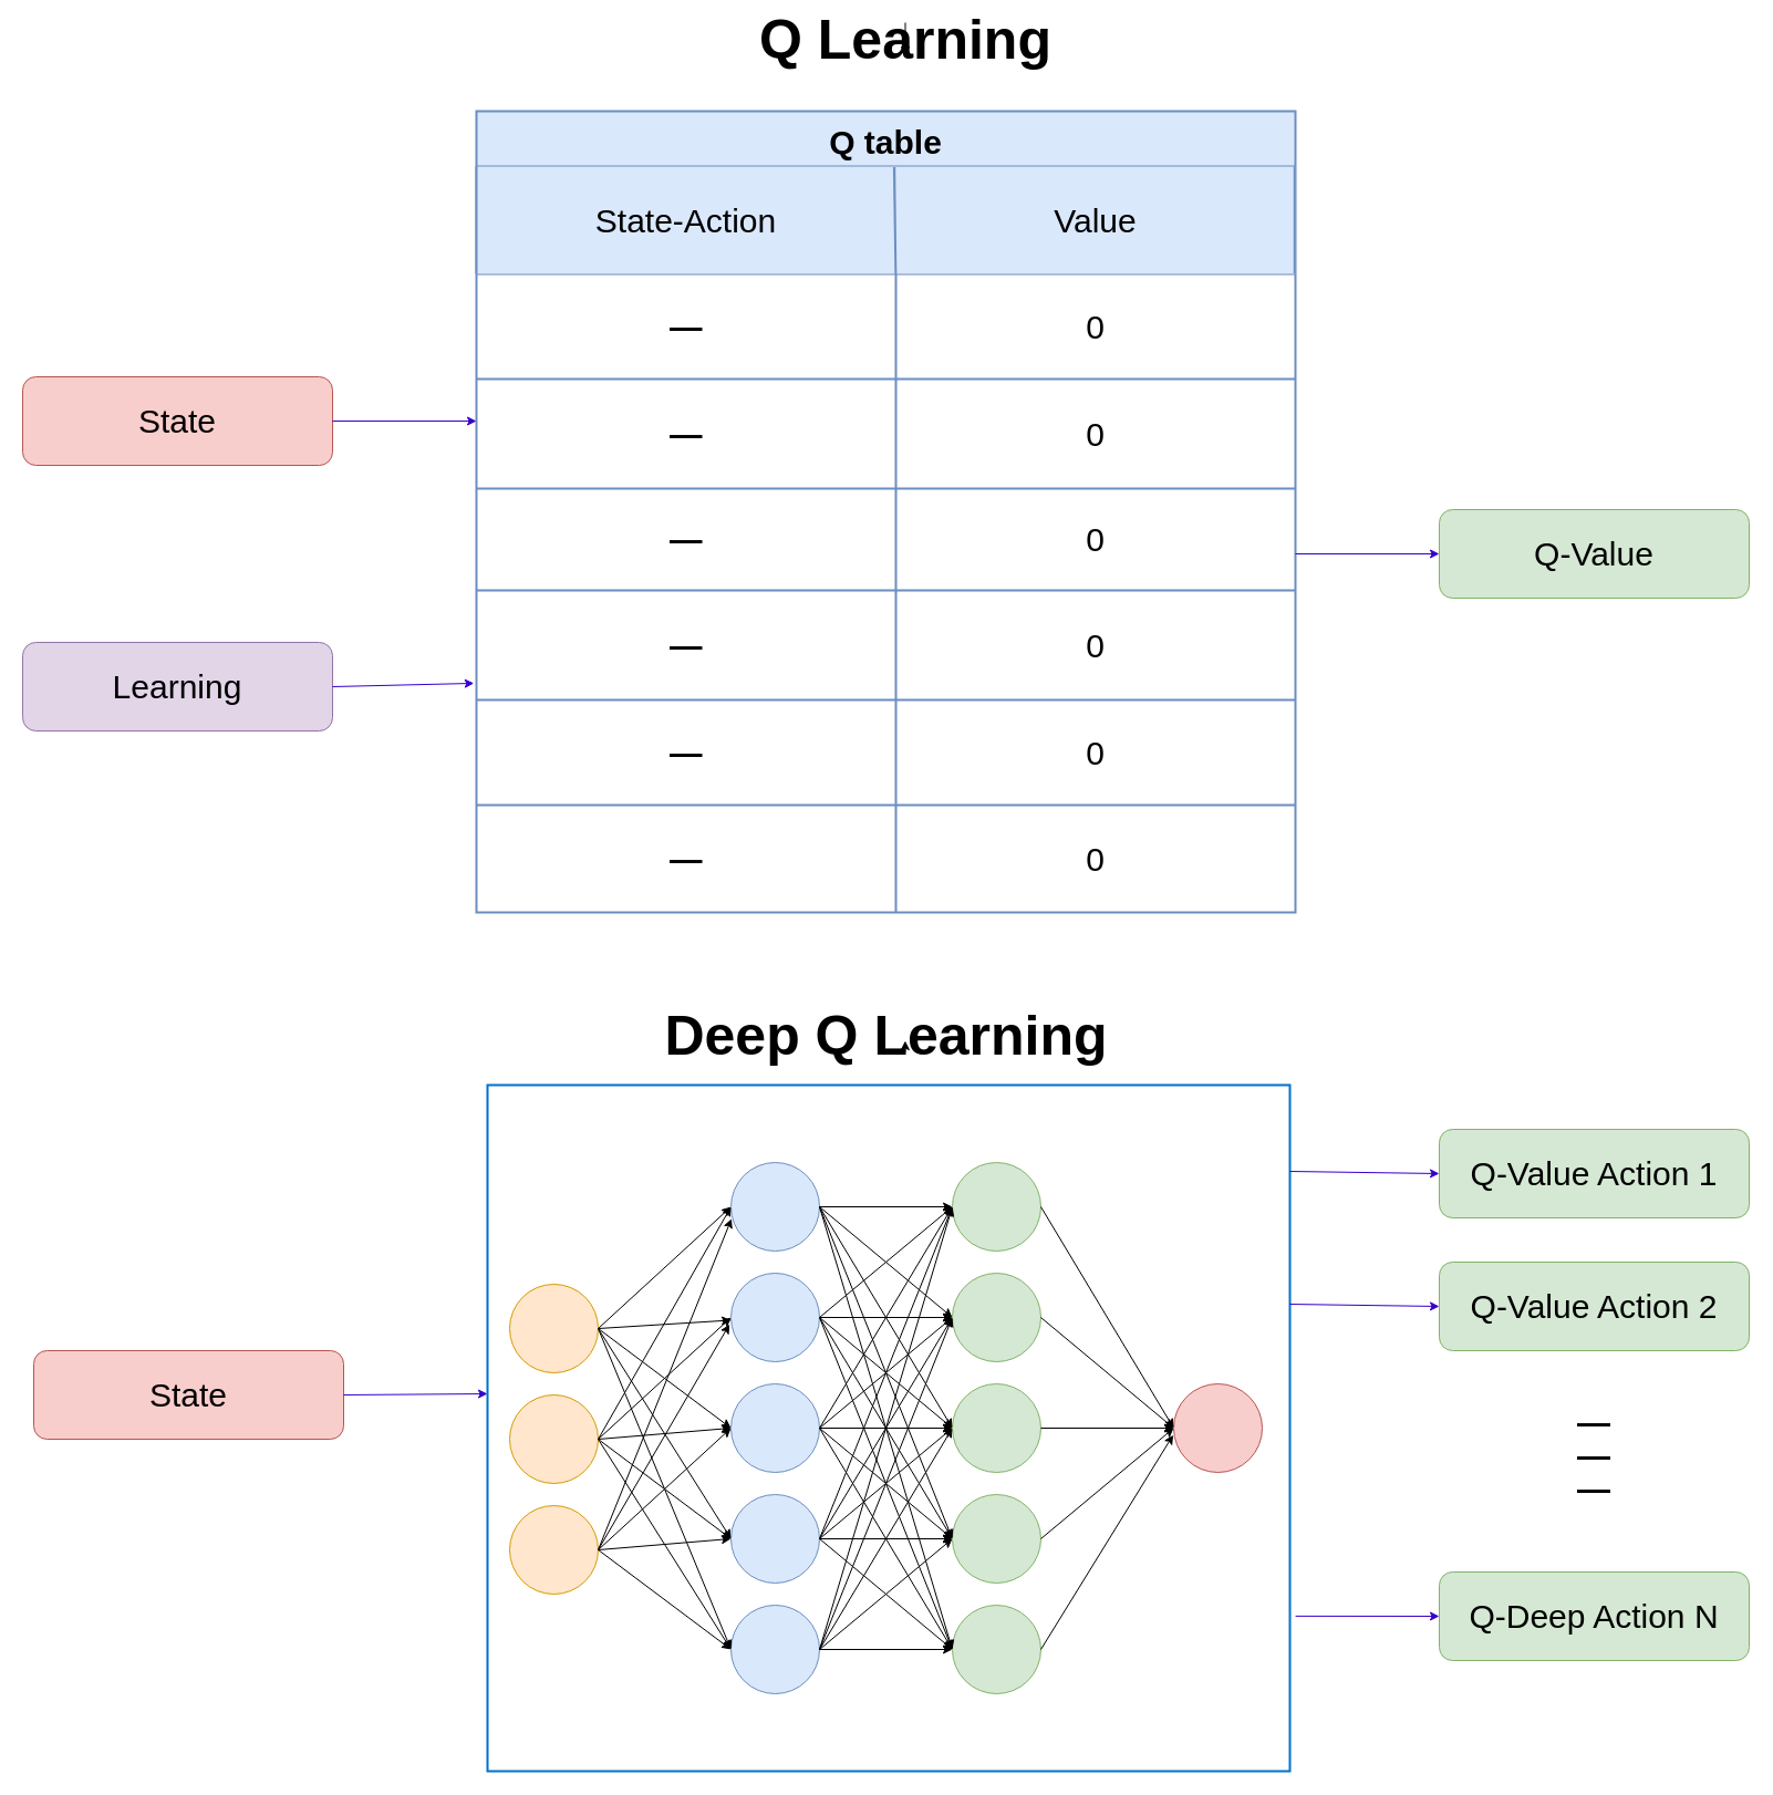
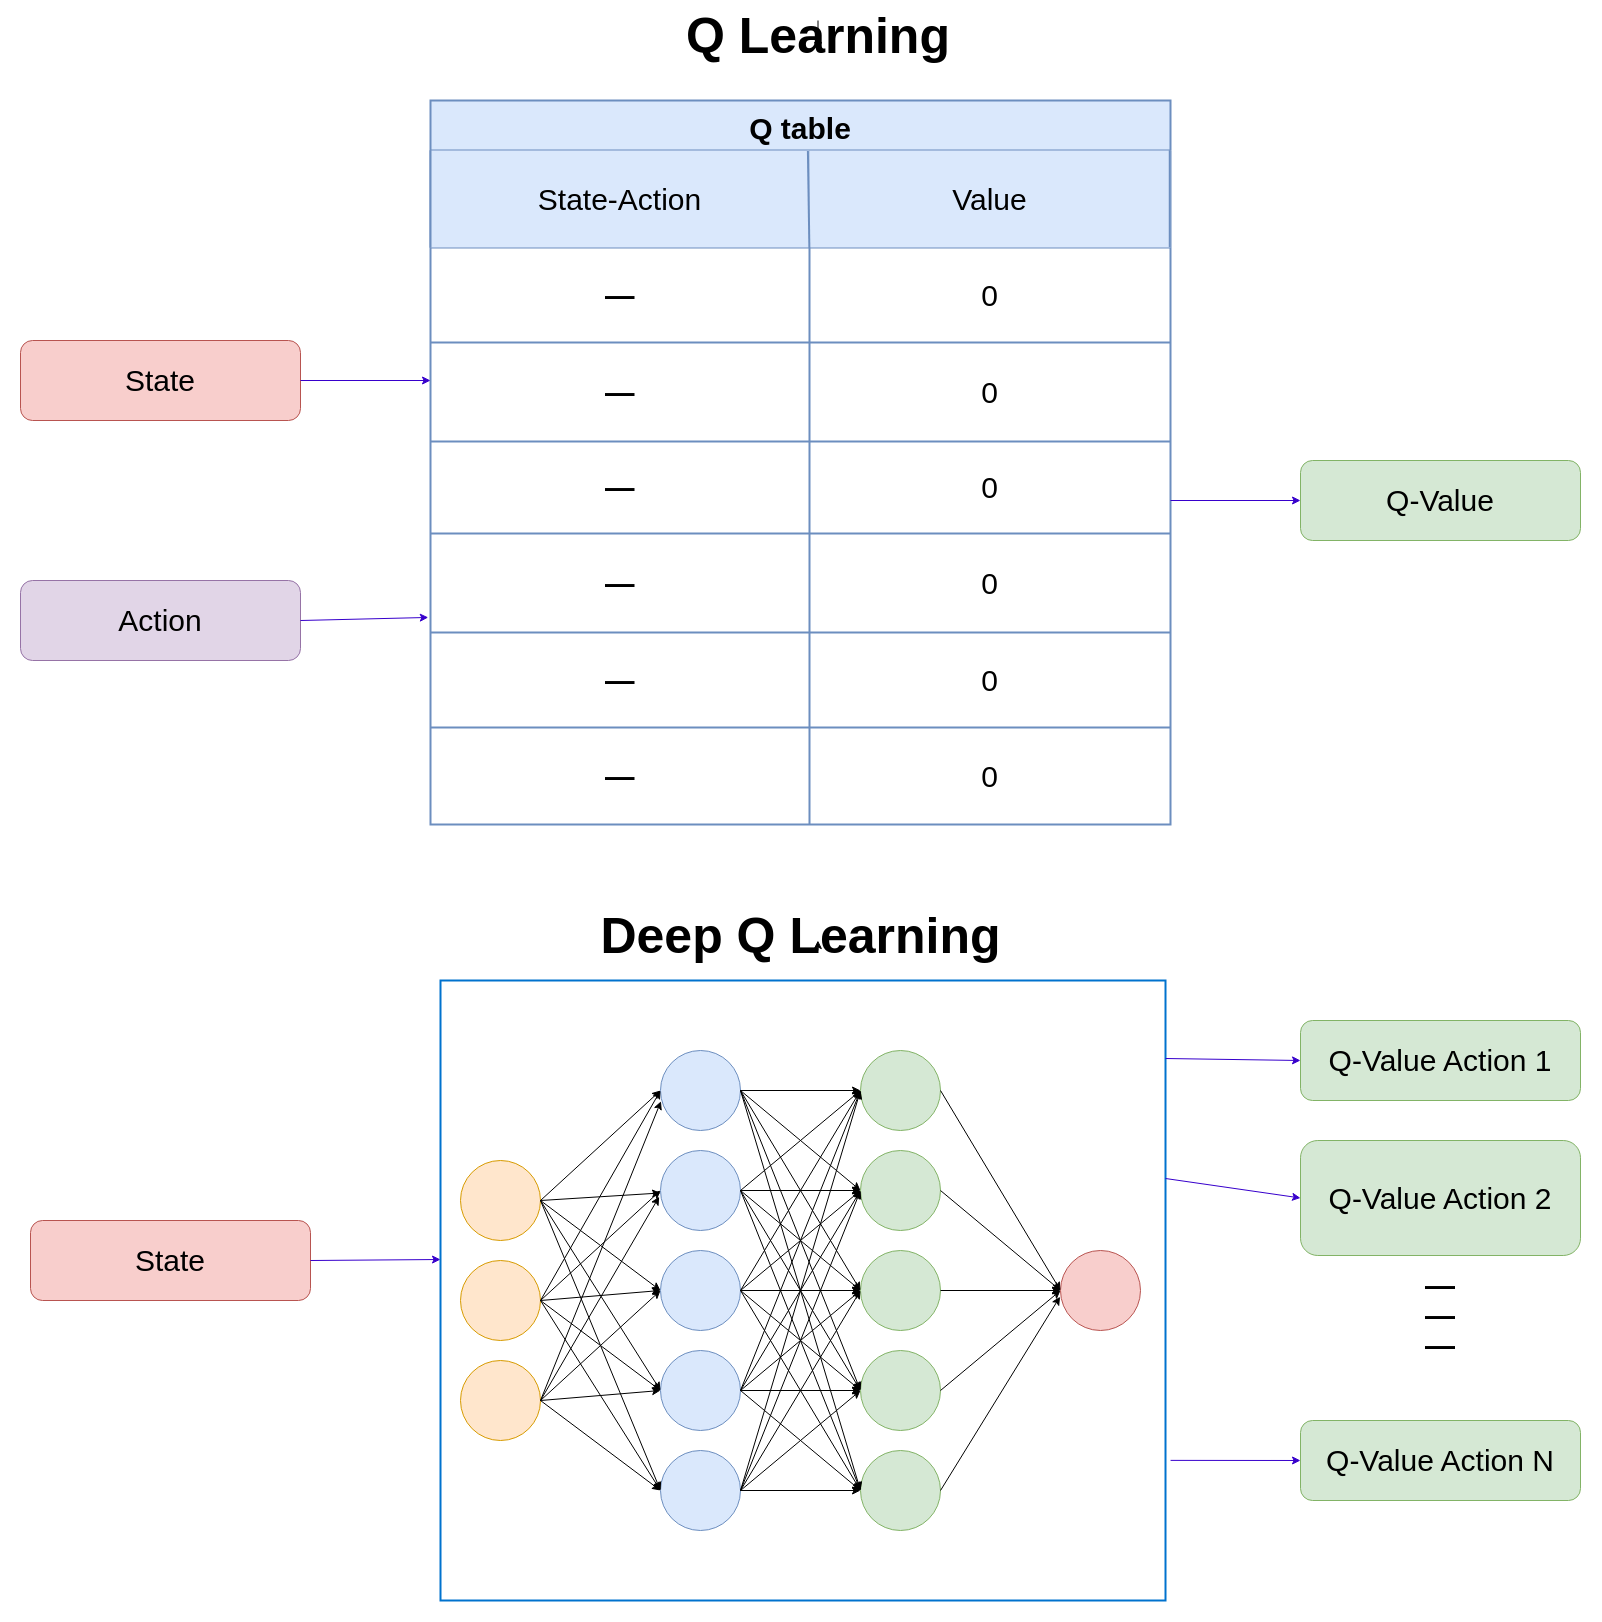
- <mxCell id="27" value="&lt;font style=&quot;font-size: 30px;&quot;&gt;Learning&lt;/font&gt;" style="rounded=1;whiteSpace=wrap;html=1;fillColor=#e1d5e7;strokeColor=#9673a6;" parent="1" vertex="1"><mxGeometry x="20" y="580" width="280" height="80" as="geometry" /></mxCell>
+ <mxCell id="27" value="&lt;font style=&quot;font-size: 30px;&quot;&gt;Action&lt;/font&gt;" style="rounded=1;whiteSpace=wrap;html=1;fillColor=#e1d5e7;strokeColor=#9673a6;" parent="1" vertex="1"><mxGeometry x="20" y="580" width="280" height="80" as="geometry" /></mxCell>
- <mxCell id="103" value="Q-Value Action 2" style="rounded=1;whiteSpace=wrap;html=1;fillColor=#d5e8d4;strokeColor=#82b366;fontSize=30;" parent="1" vertex="1"><mxGeometry x="1300" y="1140" width="280" height="80" as="geometry" /></mxCell>
+ <mxCell id="103" value="Q-Value Action 2" style="rounded=1;whiteSpace=wrap;html=1;fillColor=#d5e8d4;strokeColor=#82b366;fontSize=30;" parent="1" vertex="1"><mxGeometry x="1300" y="1140" width="280" height="115" as="geometry" /></mxCell>
- <mxCell id="101" value="Q-Deep Action N" style="rounded=1;whiteSpace=wrap;html=1;fillColor=#d5e8d4;strokeColor=#82b366;fontSize=30;" parent="1" vertex="1"><mxGeometry x="1300" y="1420" width="280" height="80" as="geometry" /></mxCell>
+ <mxCell id="101" value="Q-Value Action N" style="rounded=1;whiteSpace=wrap;html=1;fillColor=#d5e8d4;strokeColor=#82b366;fontSize=30;" parent="1" vertex="1"><mxGeometry x="1300" y="1420" width="280" height="80" as="geometry" /></mxCell>
